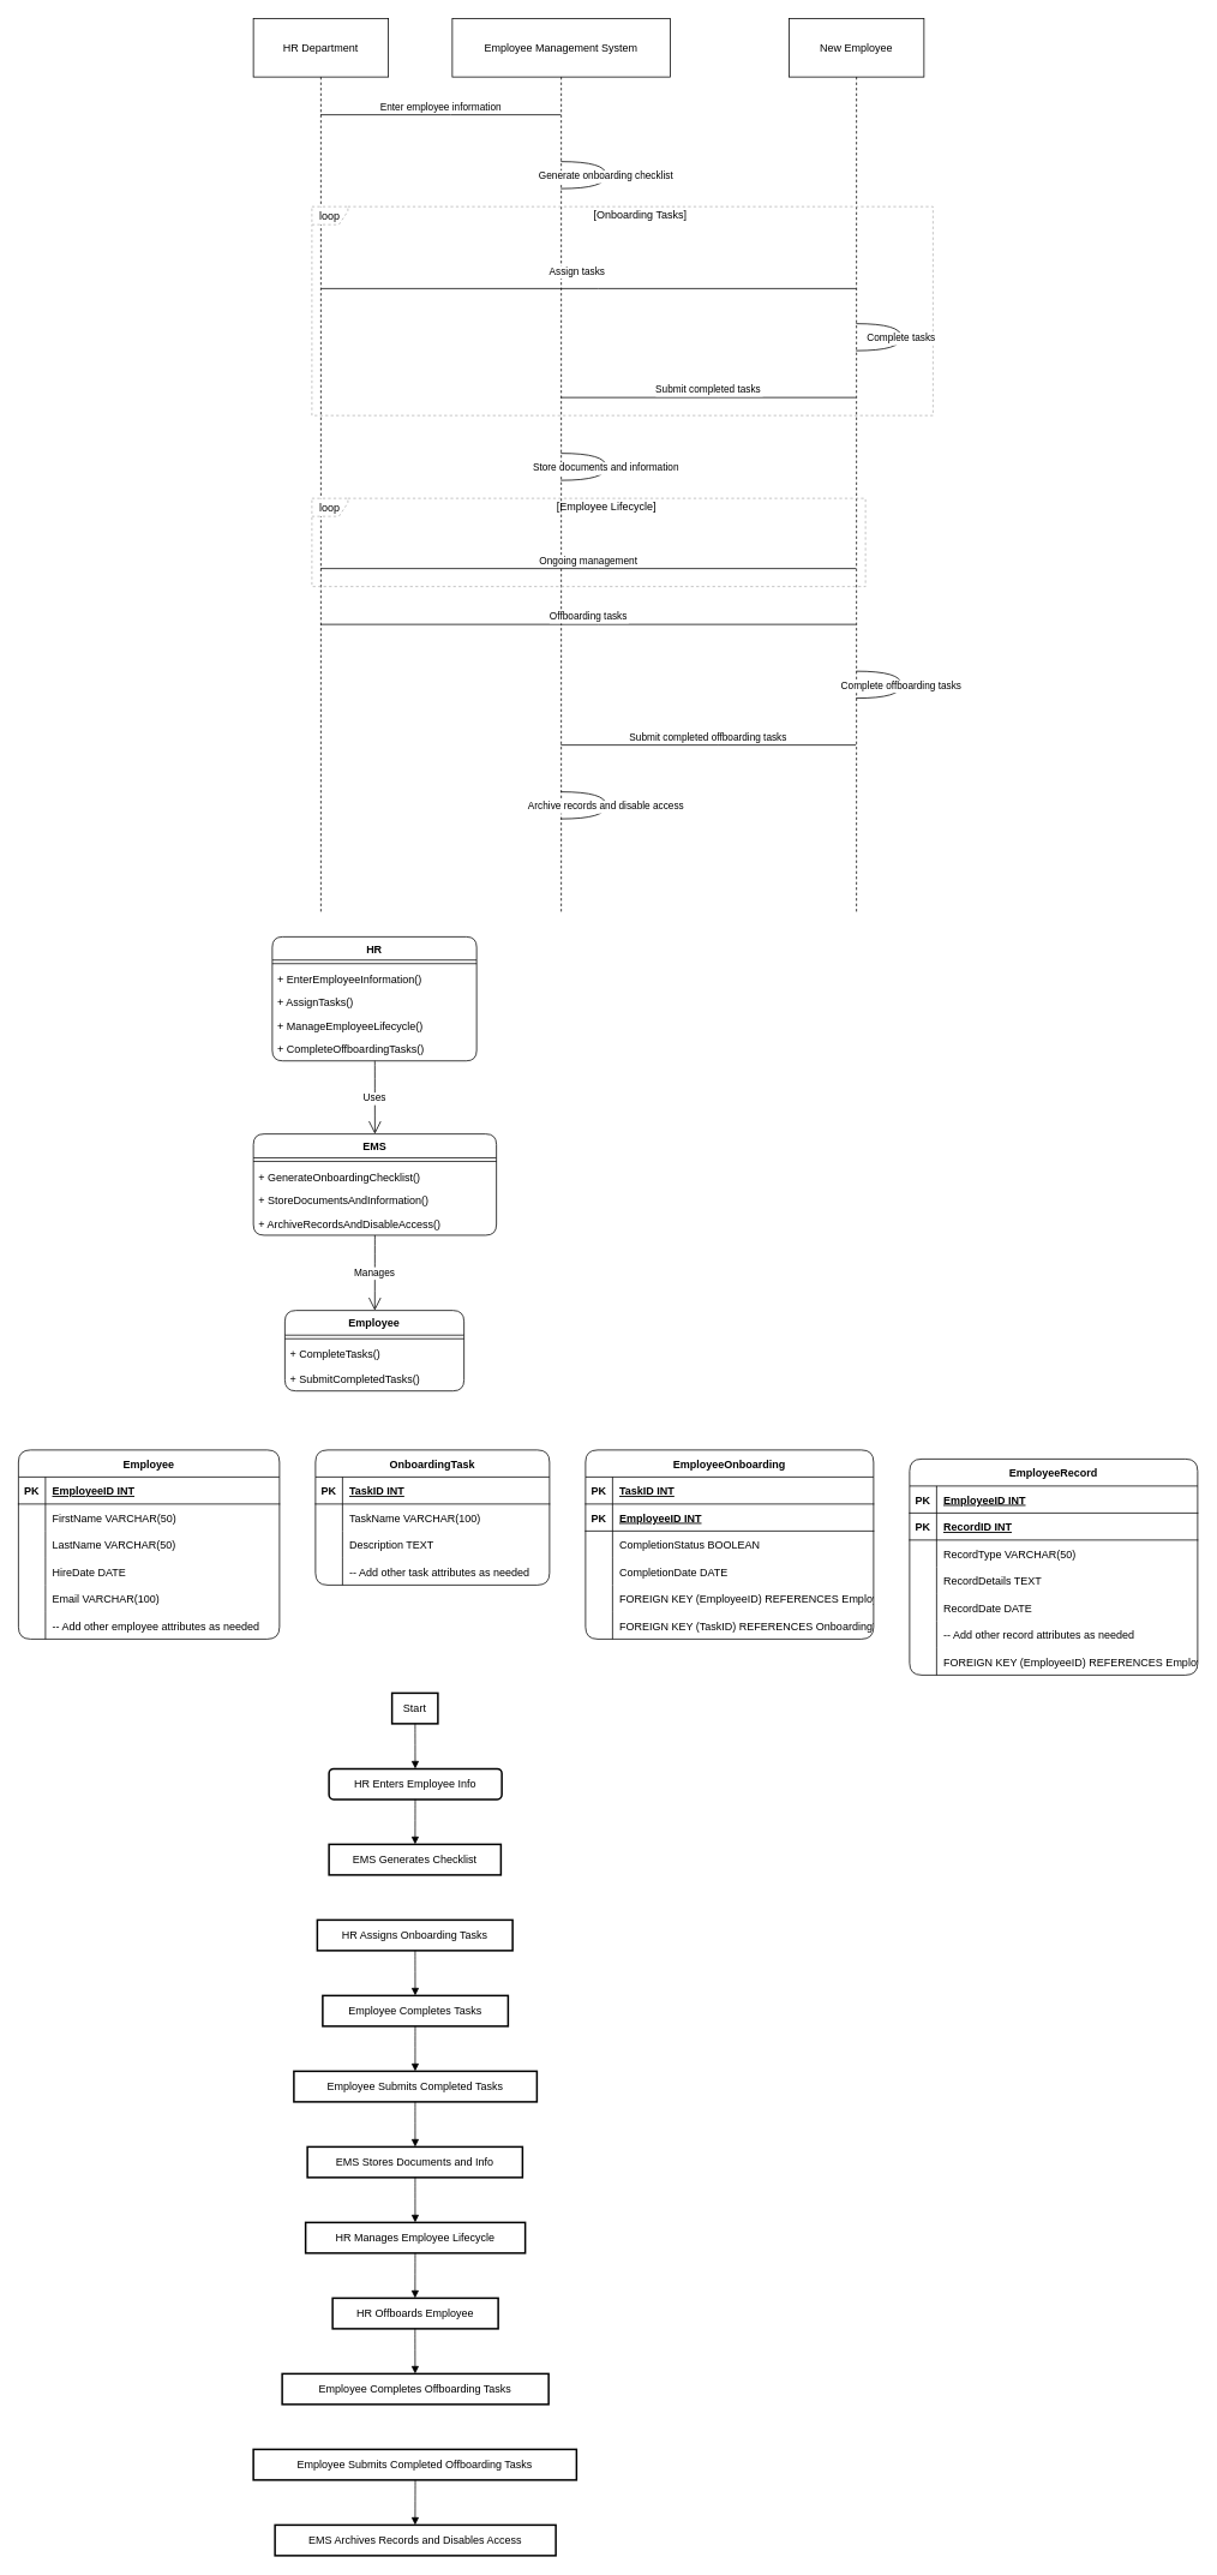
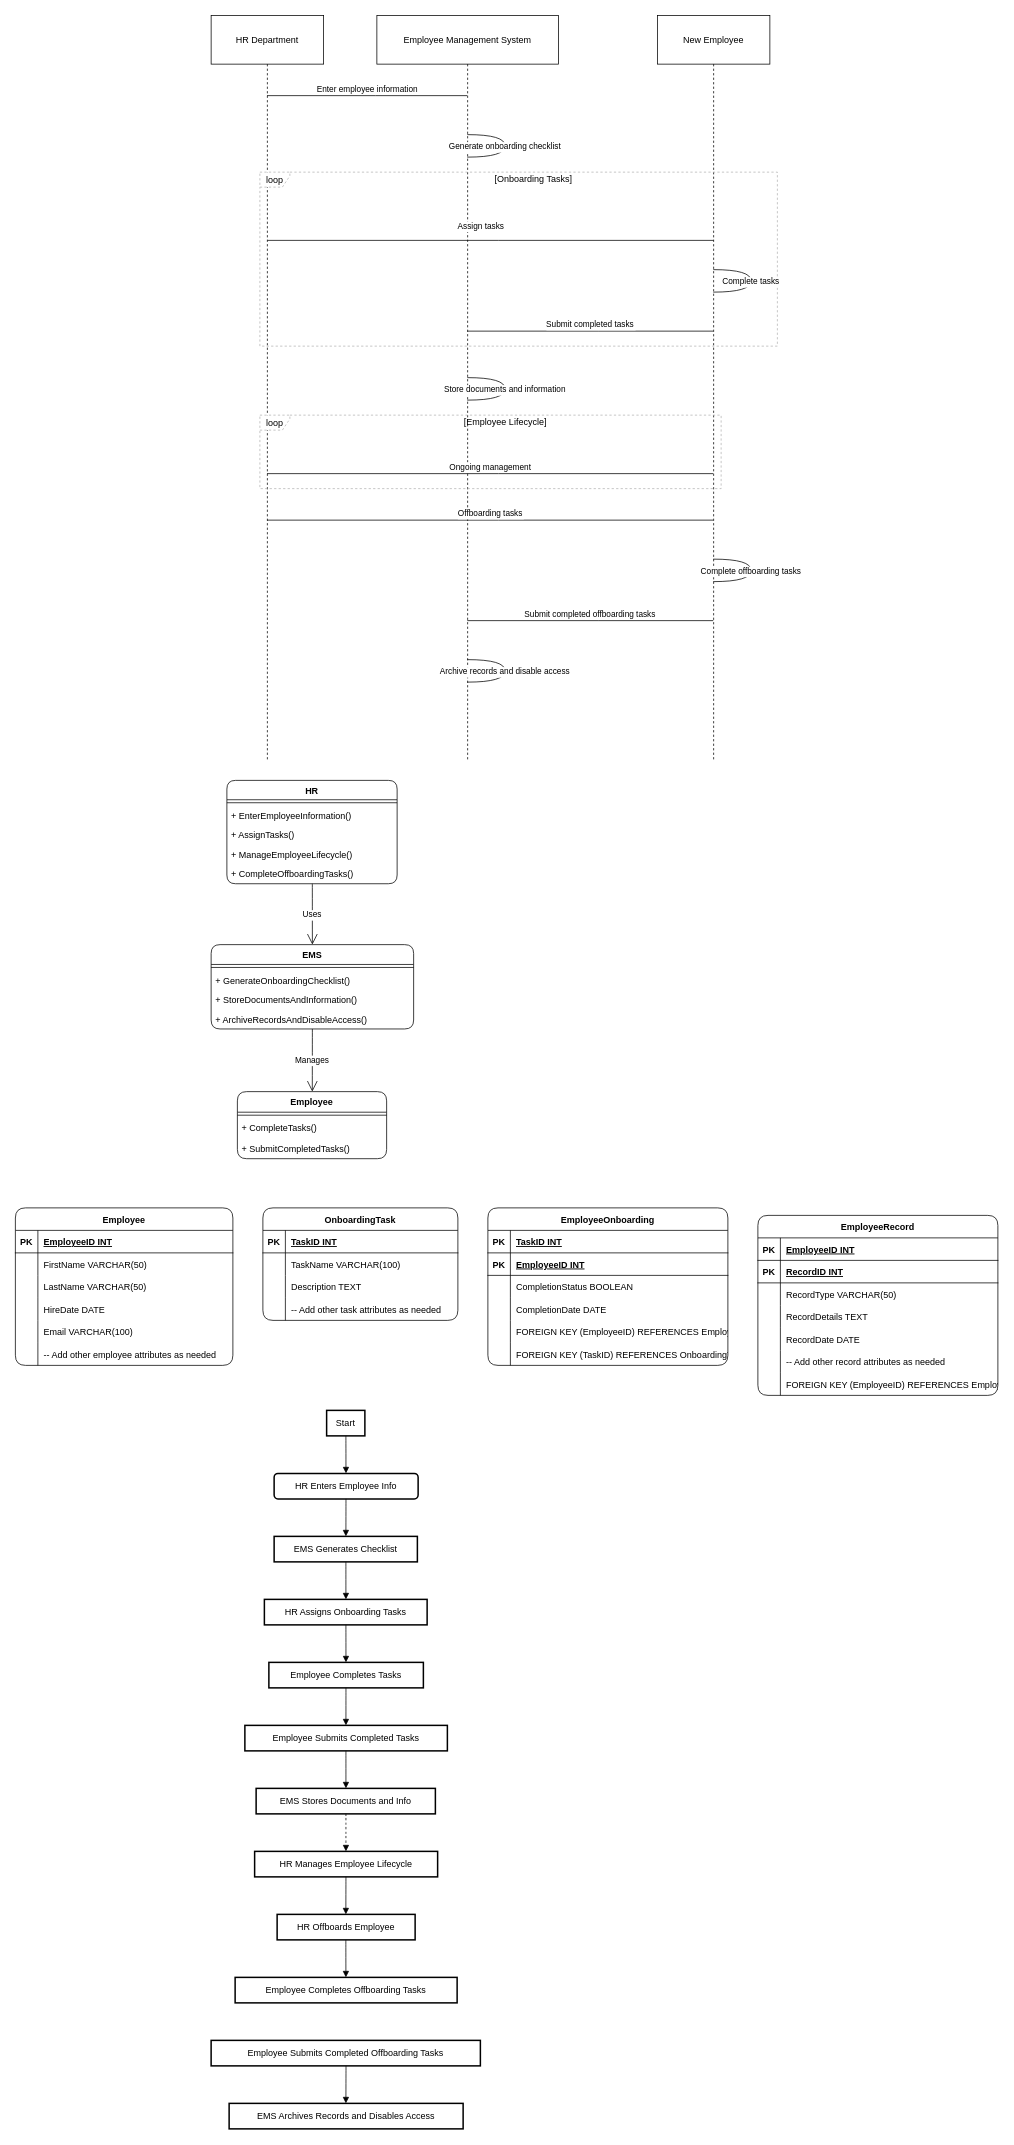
+ <mxCell id="124" value="" style="curved=1;startArrow=none;endArrow=block;exitX=0.501;exitY=1;entryX=0.501;entryY=0;rounded=0;" edge="1" parent="1" source="112" target="113"><mxGeometry relative="1" as="geometry"><Array as="points" /></mxGeometry></mxCell>
- <mxCell id="128" value="" style="curved=1;startArrow=none;endArrow=block;exitX=0.501;exitY=1;entryX=0.499;entryY=0;rounded=0;" edge="1" parent="1" source="116" target="117"><mxGeometry relative="1" as="geometry"><Array as="points" /></mxGeometry></mxCell>
+ <mxCell id="128" value="" style="curved=1;startArrow=none;endArrow=block;exitX=0.501;exitY=1;entryX=0.499;entryY=0;rounded=0;dashed=1;" edge="1" parent="1" source="116" target="117"><mxGeometry relative="1" as="geometry"><Array as="points" /></mxGeometry></mxCell>
